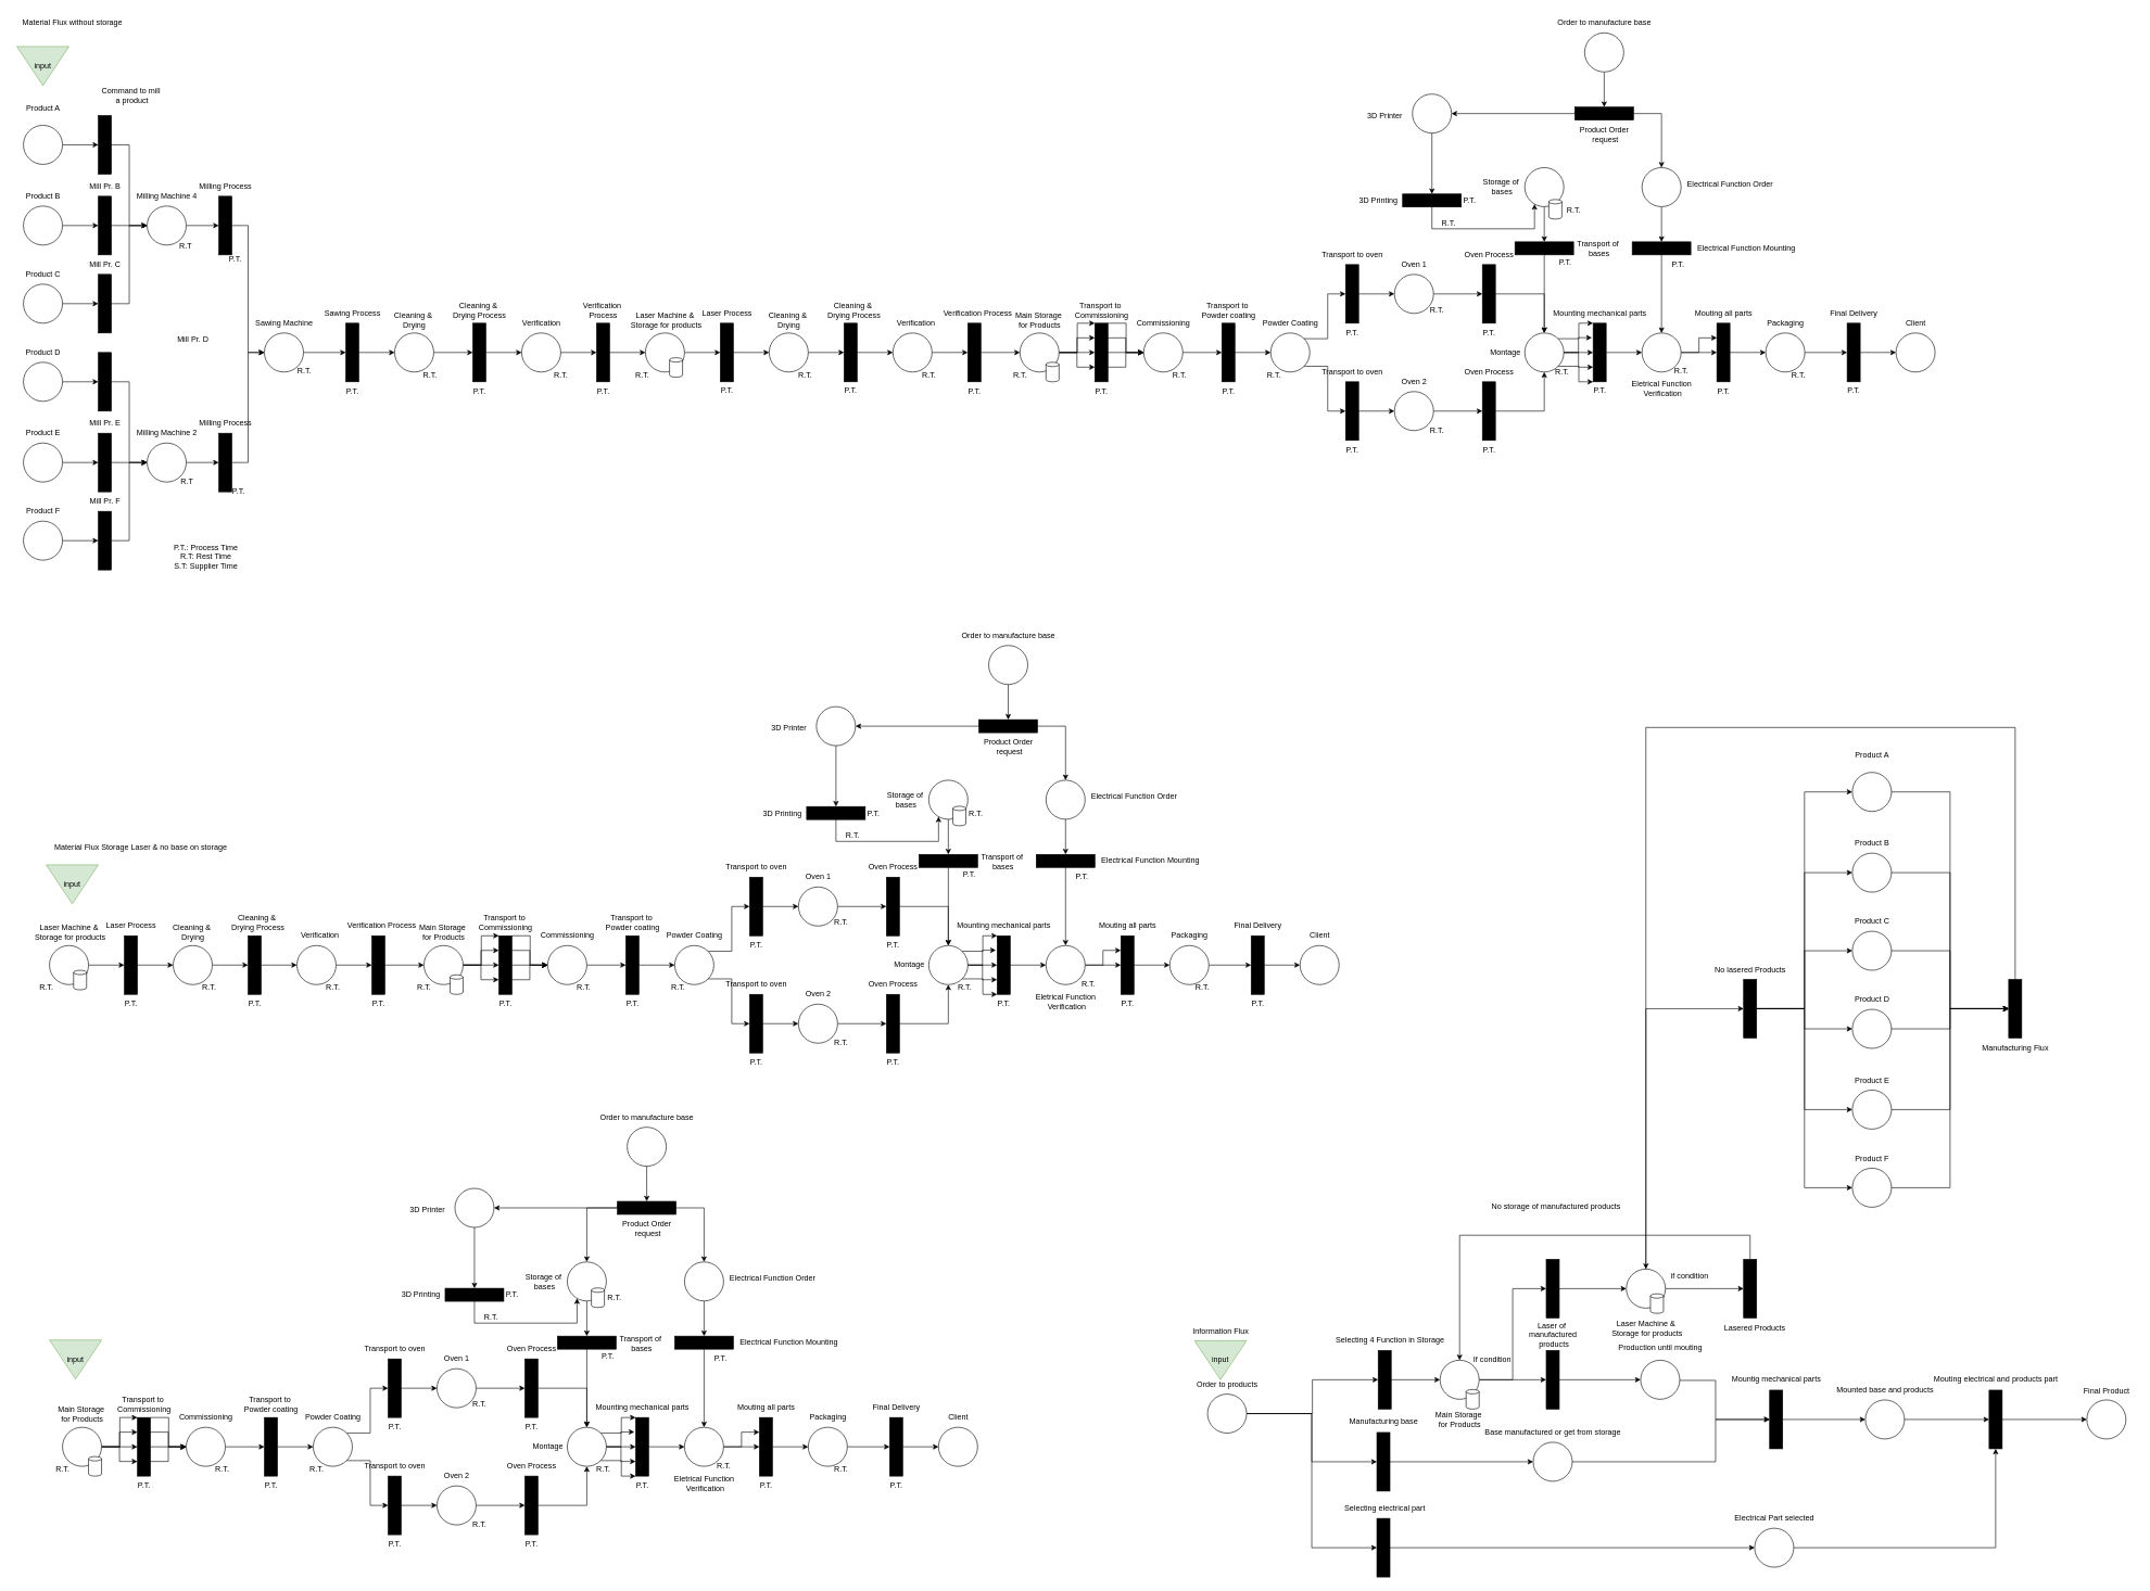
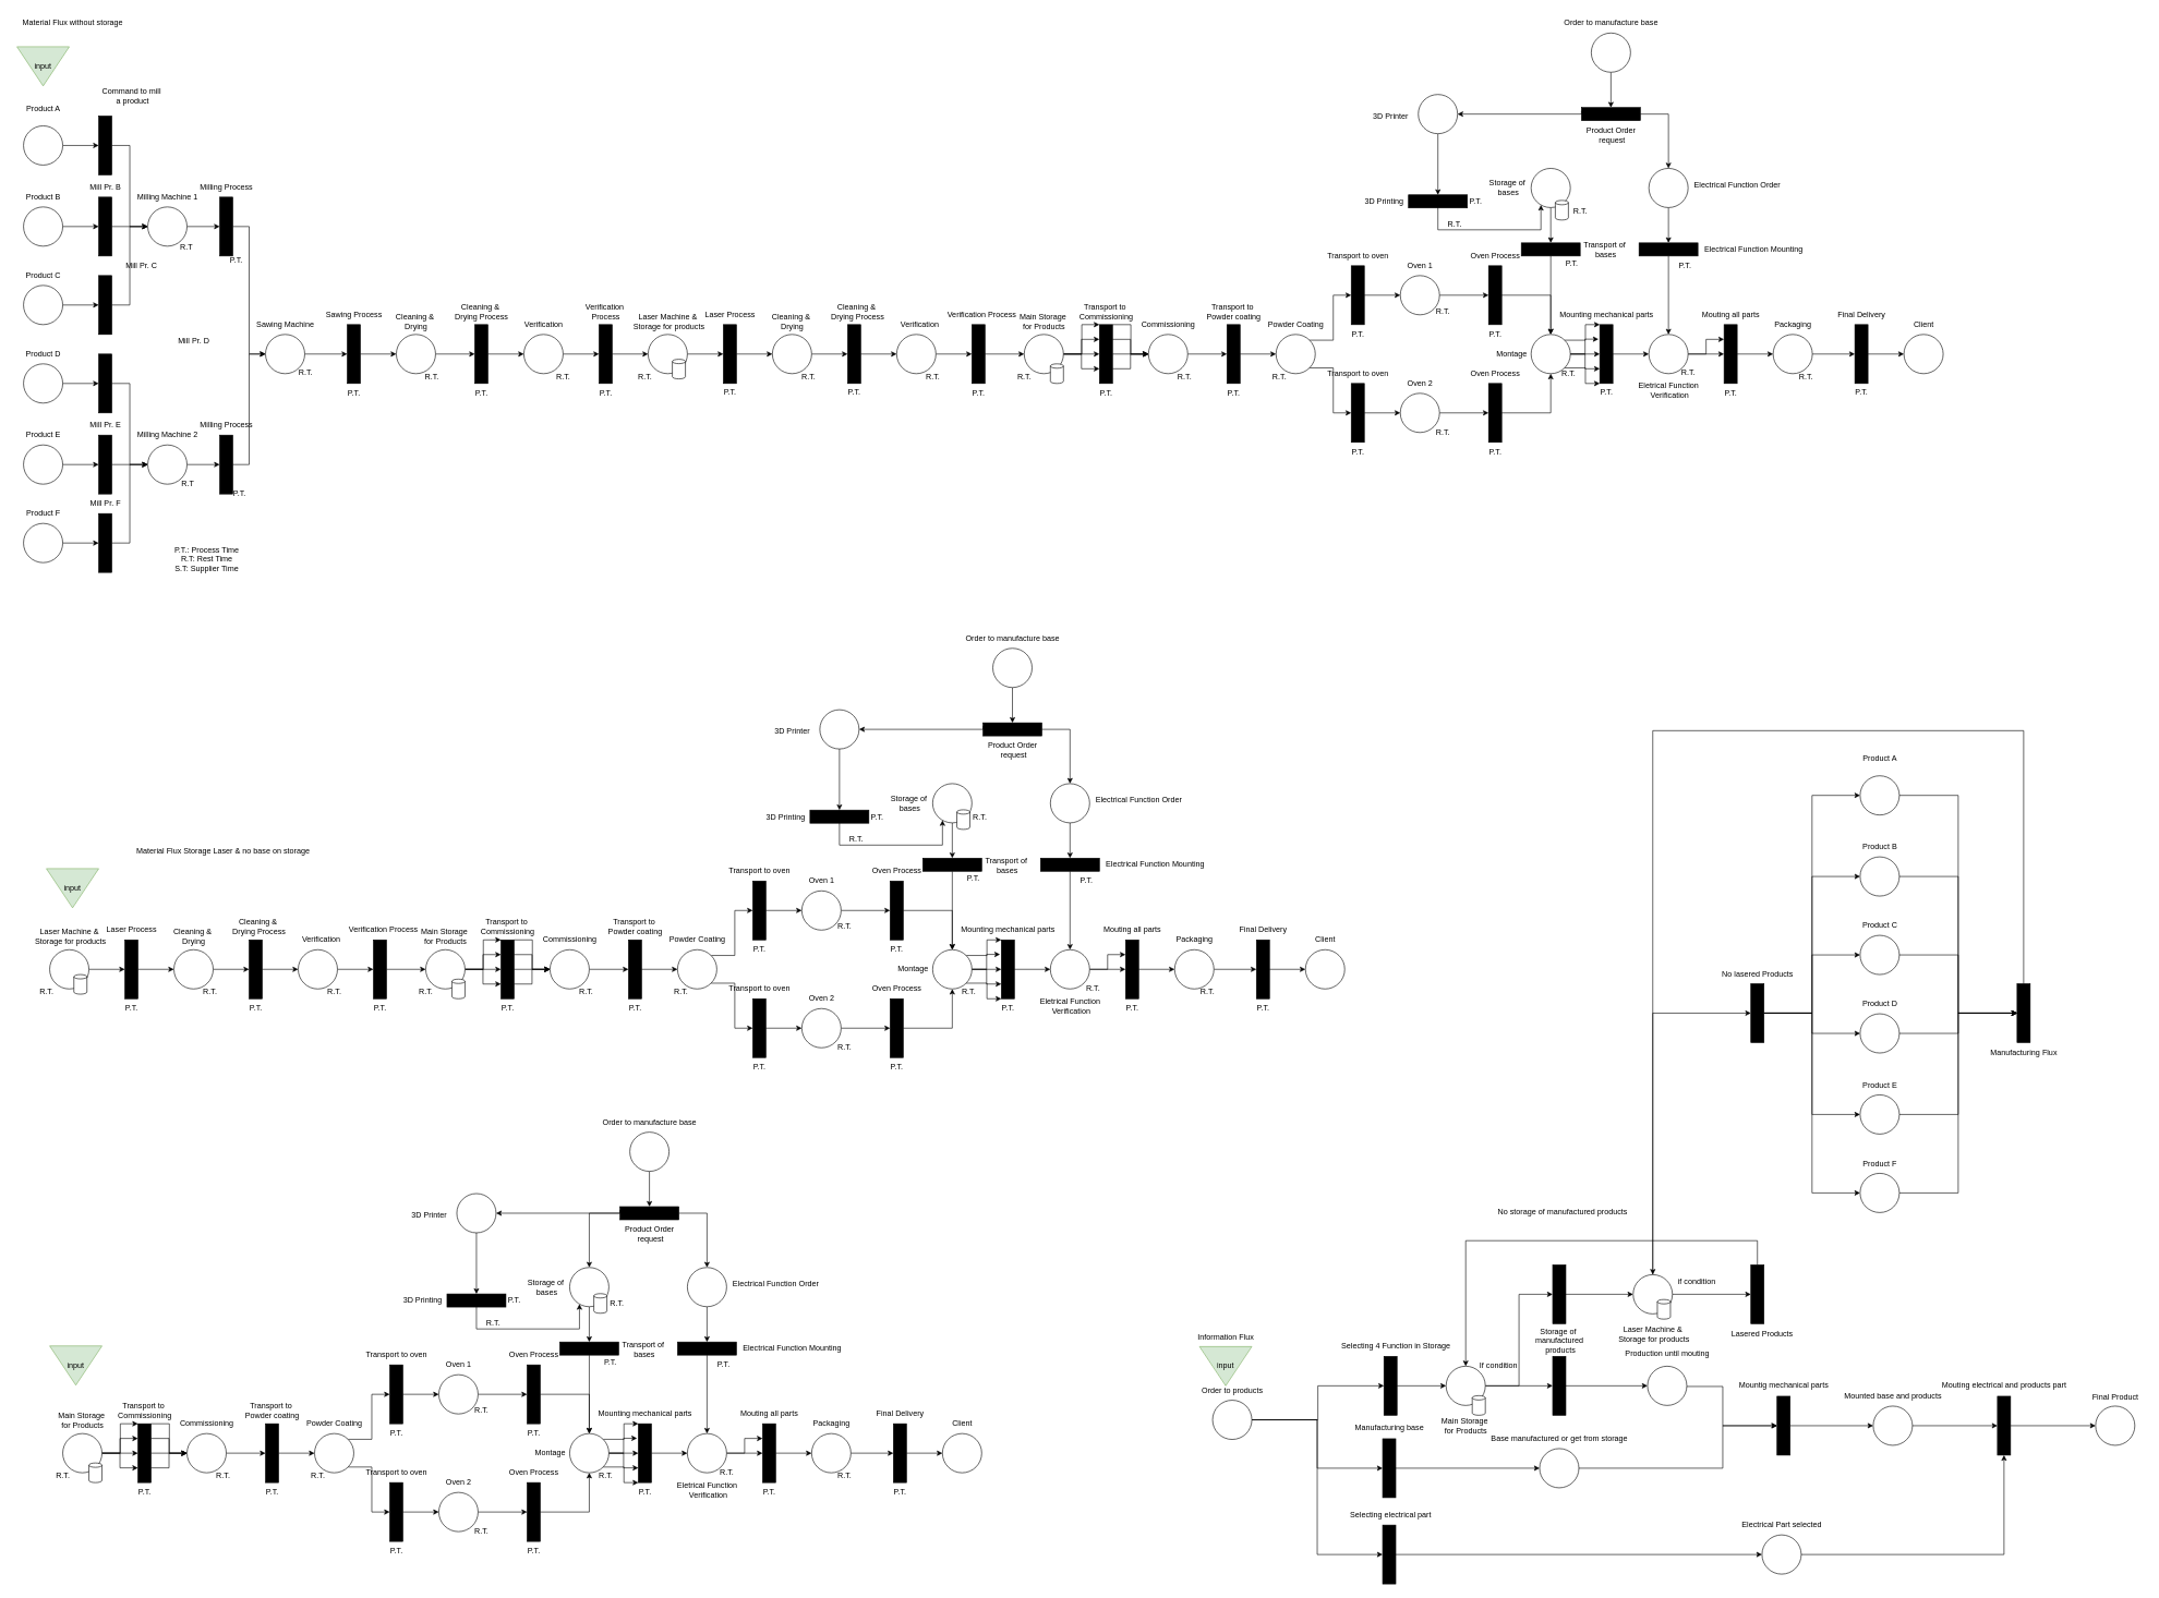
- <mxCell id="124" value="Milling Machine 4" style="text;html=1;align=center;verticalAlign=middle;resizable=0;points=[];autosize=1;strokeColor=none;fillColor=none;" parent="1" vertex="1"><mxGeometry x="195" y="286" width="120" height="30" as="geometry" /></mxCell>
+ <mxCell id="124" value="Milling Machine 1" style="text;html=1;align=center;verticalAlign=middle;resizable=0;points=[];autosize=1;strokeColor=none;fillColor=none;" parent="1" vertex="1"><mxGeometry x="195" y="286" width="120" height="30" as="geometry" /></mxCell>
- <mxCell id="128" value="Mill Pr. C" style="text;html=1;align=center;verticalAlign=middle;resizable=0;points=[];autosize=1;strokeColor=none;fillColor=none;" parent="1" vertex="1"><mxGeometry x="125" y="391" width="70" height="30" as="geometry" /></mxCell>
+ <mxCell id="128" value="Mill Pr. C" style="text;html=1;align=center;verticalAlign=middle;resizable=0;points=[];autosize=1;strokeColor=none;fillColor=none;" parent="1" vertex="1"><mxGeometry x="180" y="391" width="70" height="30" as="geometry" /></mxCell>
- <mxCell id="360" value="Material Flux Storage Laser &amp;amp; no base on storage" style="text;html=1;align=center;verticalAlign=middle;resizable=0;points=[];autosize=1;strokeColor=none;fillColor=none;" vertex="1" parent="1"><mxGeometry x="70" y="1287" width="290" height="30" as="geometry" /></mxCell>
+ <mxCell id="360" value="Material Flux Storage Laser &amp;amp; no base on storage" style="text;html=1;align=center;verticalAlign=middle;resizable=0;points=[];autosize=1;strokeColor=none;fillColor=none;" vertex="1" parent="1"><mxGeometry x="195" y="1287" width="290" height="30" as="geometry" /></mxCell>
- <mxCell id="559" value="Laser of&amp;nbsp;&lt;div&gt;manufactured&lt;div&gt;&amp;nbsp;products&lt;/div&gt;&lt;/div&gt;" style="text;html=1;align=center;verticalAlign=middle;resizable=0;points=[];autosize=1;strokeColor=none;fillColor=none;" vertex="1" parent="1"><mxGeometry x="2333" y="2020" width="100" height="60" as="geometry" /></mxCell>
+ <mxCell id="559" value="Storage of&amp;nbsp;&lt;div&gt;manufactured&lt;div&gt;&amp;nbsp;products&lt;/div&gt;&lt;/div&gt;" style="text;html=1;align=center;verticalAlign=middle;resizable=0;points=[];autosize=1;strokeColor=none;fillColor=none;" vertex="1" parent="1"><mxGeometry x="2333" y="2020" width="100" height="60" as="geometry" /></mxCell>
